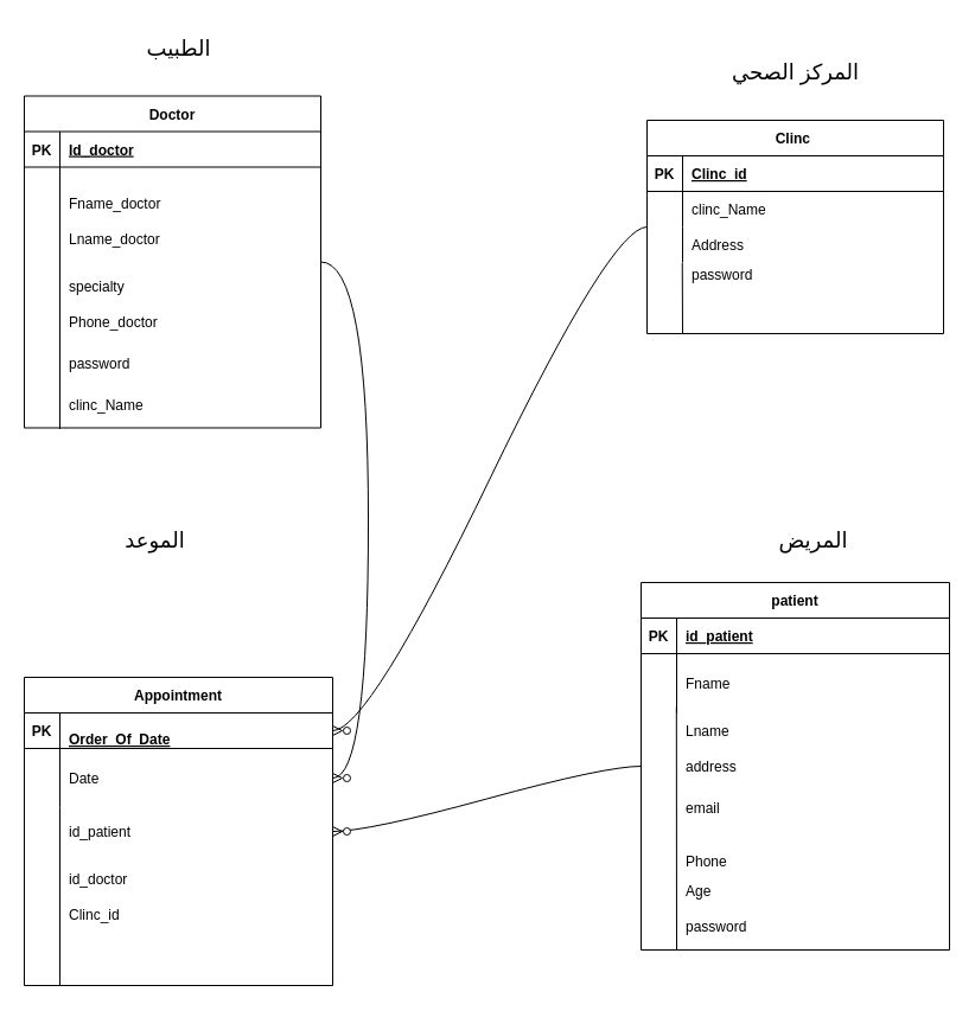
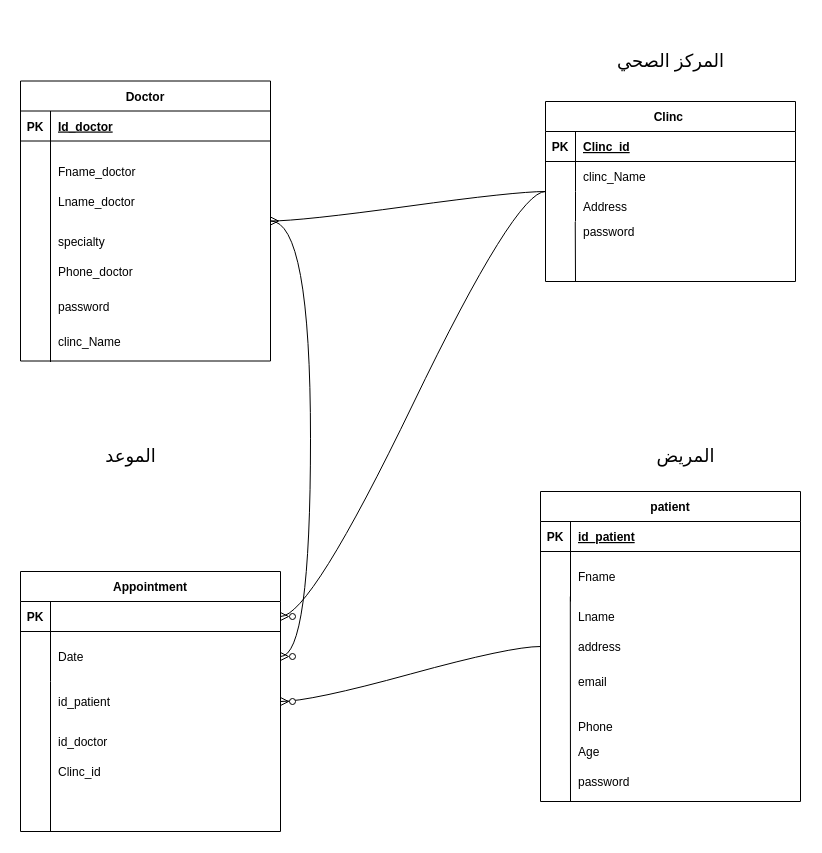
- <mxCell id="48" value="&lt;font style=&quot;font-size: 18px;&quot;&gt;الطبيب&lt;br&gt;&lt;/font&gt;" style="text;html=1;align=center;verticalAlign=middle;resizable=0;points=[];autosize=1;strokeColor=none;fillColor=none;" parent="1" vertex="1"><mxGeometry x="120" y="20.5" width="60" height="40" as="geometry" /></mxCell>
+ <mxCell id="55" value="" style="edgeStyle=entityRelationEdgeStyle;fontSize=12;html=1;endArrow=ERmany;curved=1;" parent="1" source="2" target="12" edge="1"><mxGeometry width="100" height="100" relative="1" as="geometry"><mxPoint x="640" y="531" as="sourcePoint" /><mxPoint x="420" y="321" as="targetPoint" /></mxGeometry></mxCell>
- <mxCell id="26" value="&#10;Order_Of_Date&#10;&#10;" style="shape=partialRectangle;overflow=hidden;connectable=0;fillColor=none;top=0;left=0;bottom=0;right=0;align=left;spacingLeft=6;fontStyle=5;" parent="24" vertex="1"><mxGeometry x="30" width="230" height="30" as="geometry"><mxRectangle width="230" height="30" as="alternateBounds" /></mxGeometry></mxCell>
